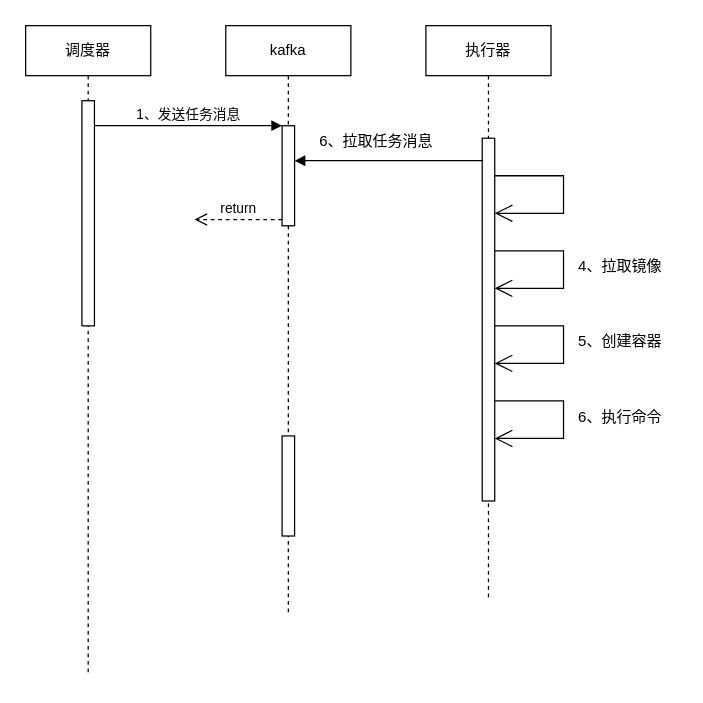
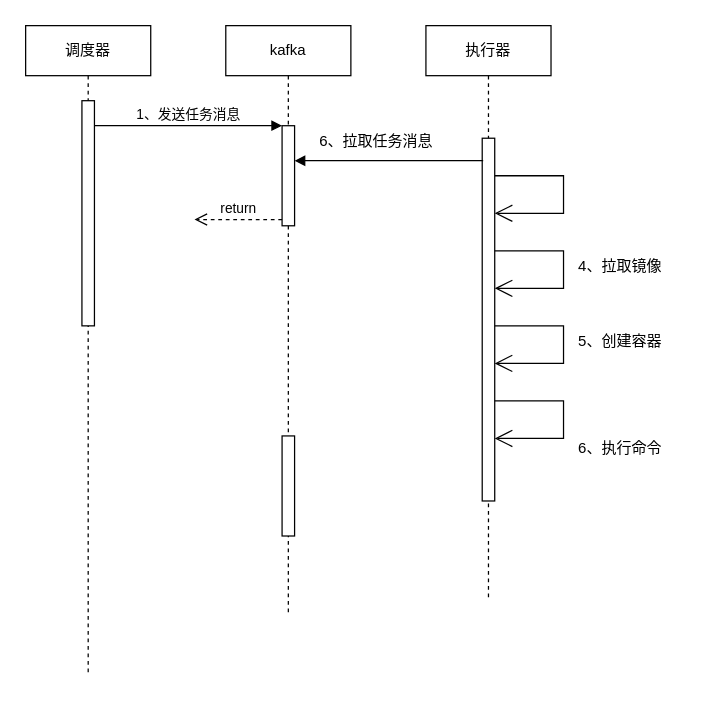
- <mxCell id="19" value="6、执行命令" style="text;html=1;align=center;verticalAlign=middle;resizable=0;points=[];autosize=1;strokeColor=none;fillColor=none;" vertex="1" parent="1"><mxGeometry x="450" y="318" width="90" height="30" as="geometry" /></mxCell>
+ <mxCell id="19" value="6、执行命令" style="text;html=1;align=center;verticalAlign=middle;resizable=0;points=[];autosize=1;strokeColor=none;fillColor=none;" vertex="1" parent="1"><mxGeometry x="450" y="343" width="90" height="30" as="geometry" /></mxCell>
